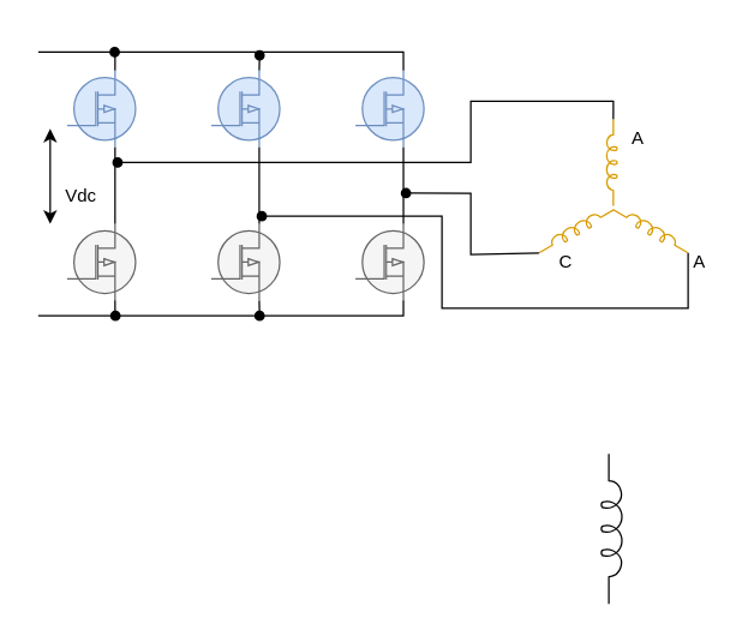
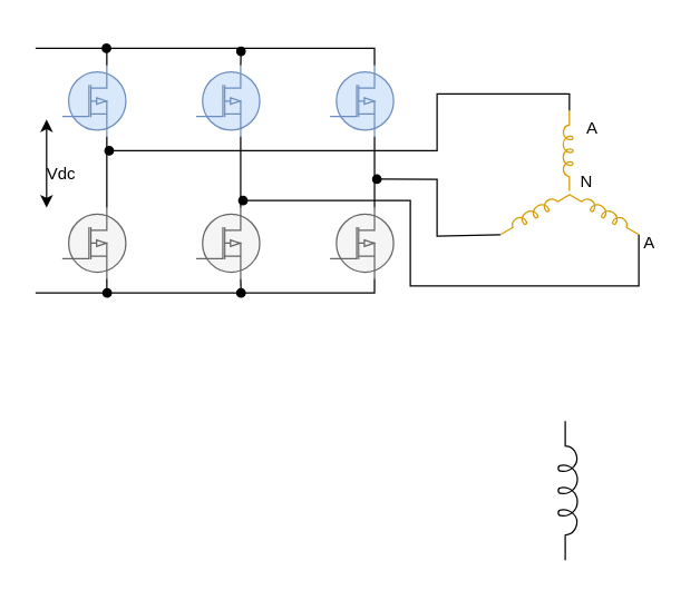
- <mxCell id="31" value="Vdc" style="text;html=1;align=center;verticalAlign=middle;resizable=0;points=[];autosize=1;strokeColor=none;fillColor=none;" vertex="1" parent="2"><mxGeometry x="12.754" y="95.169" width="40" height="30" as="geometry" /></mxCell>
+ <mxCell id="31" value="Vdc" style="text;html=1;align=center;verticalAlign=middle;resizable=0;points=[];autosize=1;strokeColor=none;fillColor=none;" vertex="1" parent="2"><mxGeometry x="2.754" y="90.169" width="40" height="30" as="geometry" /></mxCell>
+ <mxCell id="29" value="N" style="text;html=1;align=center;verticalAlign=middle;resizable=0;points=[];autosize=1;strokeColor=none;fillColor=none;" vertex="1" parent="19"><mxGeometry x="48.258" y="37.796" width="30" height="30" as="geometry" /></mxCell>
- <mxCell id="28" value="C" style="text;html=1;align=center;verticalAlign=middle;resizable=0;points=[];autosize=1;strokeColor=none;fillColor=none;" vertex="1" parent="19"><mxGeometry x="4.805" y="81.72" width="30" height="30" as="geometry" /></mxCell>
